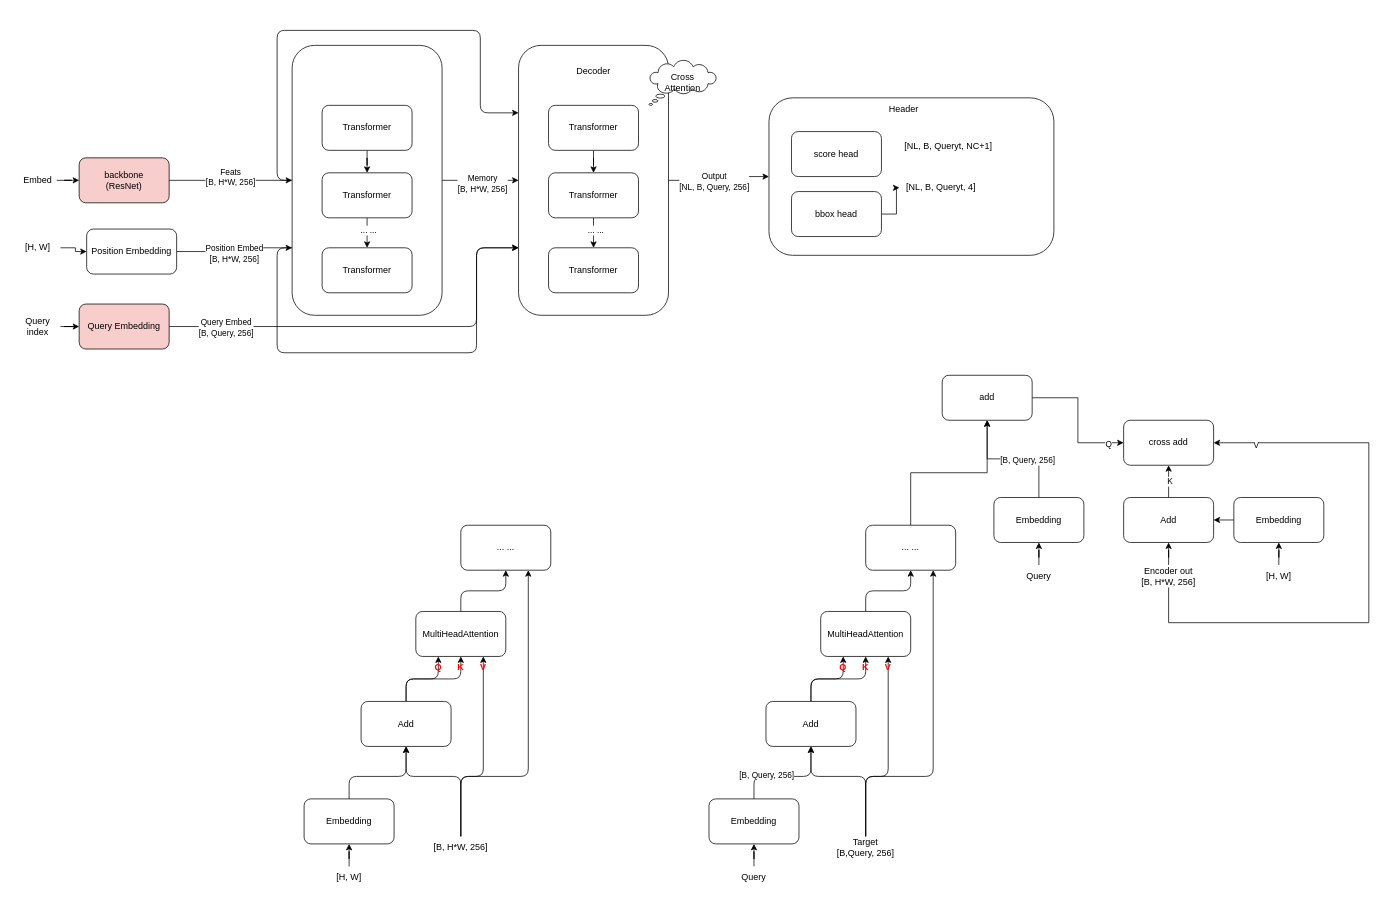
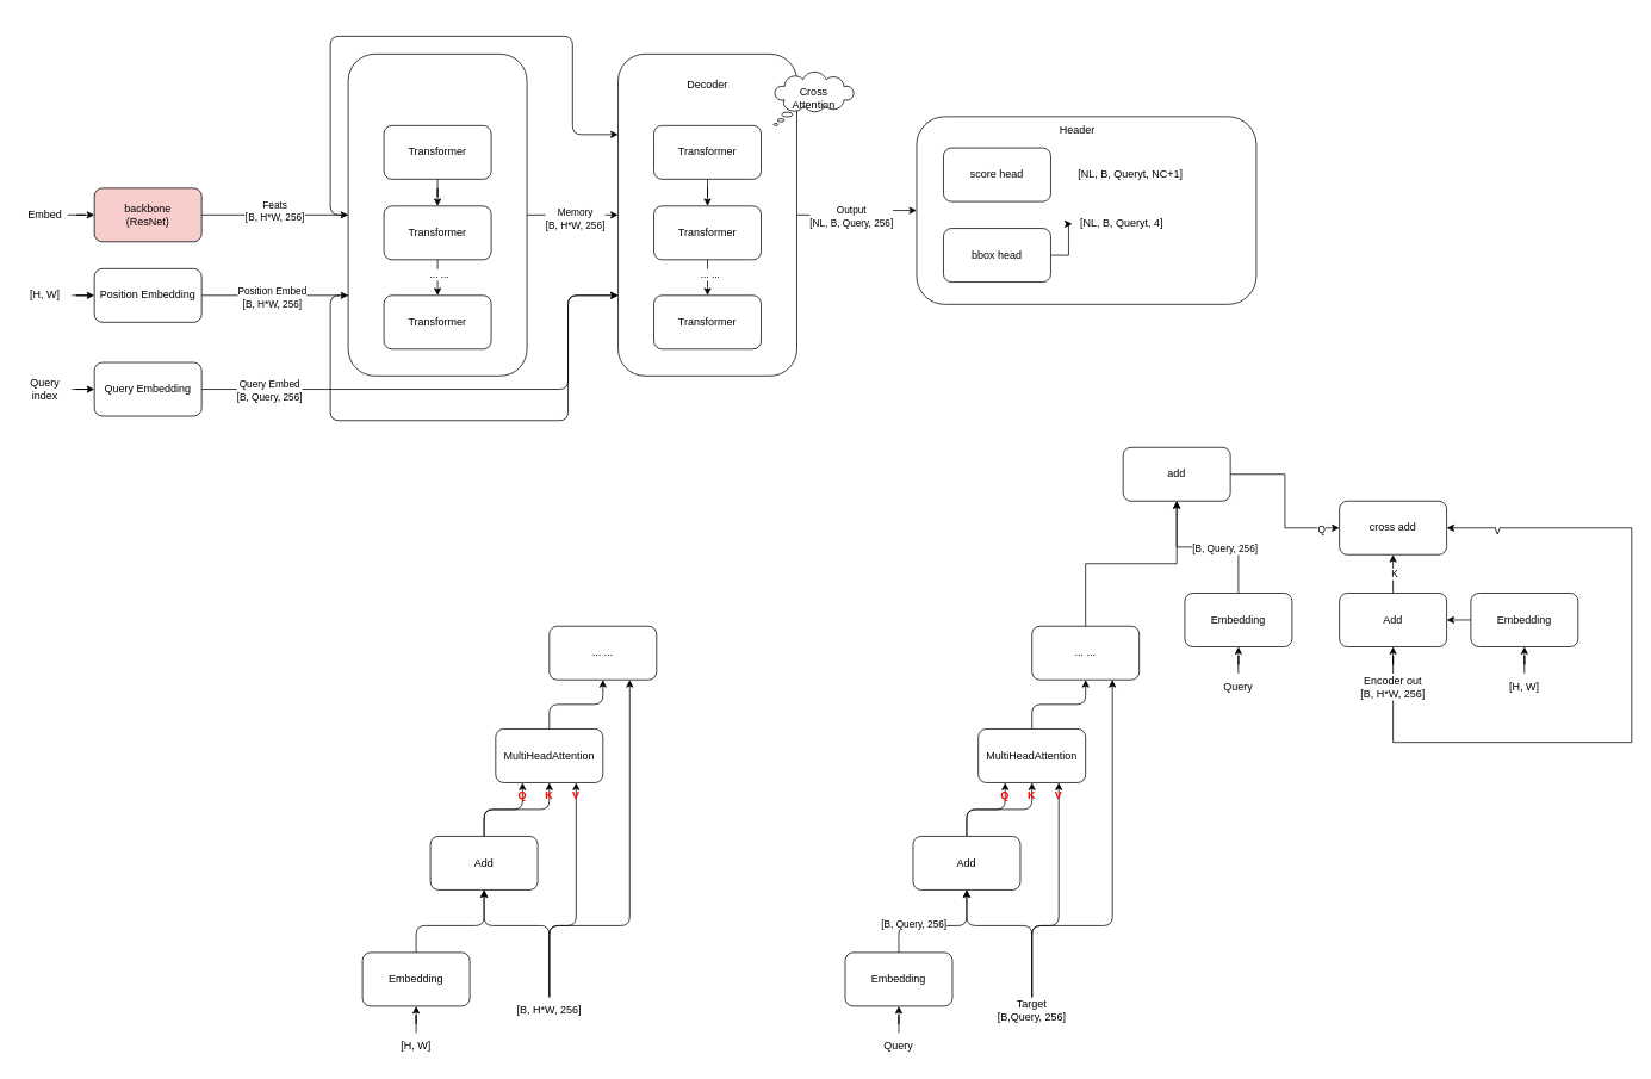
- <mxCell id="5" value="score head" style="rounded=1;whiteSpace=wrap;html=1;" vertex="1" parent="2"><mxGeometry x="30" y="155" width="120" height="60" as="geometry" /></mxCell>
+ <mxCell id="5" value="score head" style="rounded=1;whiteSpace=wrap;html=1;" vertex="1" parent="2"><mxGeometry x="30" y="145" width="120" height="60" as="geometry" /></mxCell>
- <mxCell id="17" value="Position Embedding" style="rounded=1;whiteSpace=wrap;html=1;" vertex="1" parent="1"><mxGeometry x="115" y="305" width="120" height="60" as="geometry" /></mxCell>
+ <mxCell id="17" value="Position Embedding" style="rounded=1;whiteSpace=wrap;html=1;" vertex="1" parent="1"><mxGeometry x="105" y="300" width="120" height="60" as="geometry" /></mxCell>
- <mxCell id="101" value="Query Embedding" style="rounded=1;whiteSpace=wrap;html=1;fillColor=#f8cecc;" vertex="1" parent="1"><mxGeometry x="105" y="405" width="120" height="60" as="geometry" /></mxCell>
+ <mxCell id="101" value="Query Embedding" style="rounded=1;whiteSpace=wrap;html=1;" vertex="1" parent="1"><mxGeometry x="105" y="405" width="120" height="60" as="geometry" /></mxCell>
